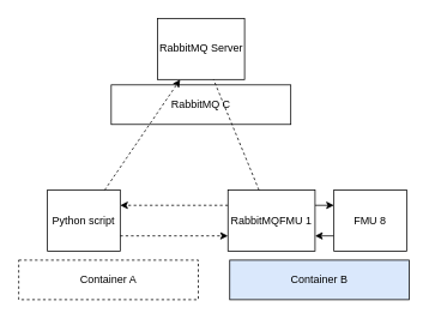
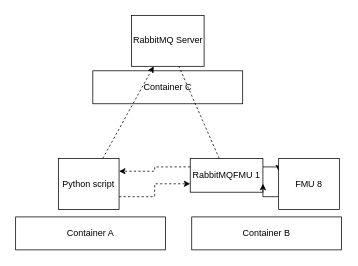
- <mxCell id="11" value="RabbitMQ C" style="rounded=0;whiteSpace=wrap;html=1;" parent="1" vertex="1"><mxGeometry x="123" y="94" width="200" height="44" as="geometry" /></mxCell>
+ <mxCell id="11" value="Container C" style="rounded=0;whiteSpace=wrap;html=1;" parent="1" vertex="1"><mxGeometry x="123" y="94" width="200" height="44" as="geometry" /></mxCell>
- <mxCell id="3" value="Python script" style="rounded=0;whiteSpace=wrap;html=1;" parent="1" vertex="1"><mxGeometry x="52" y="211" width="81" height="68" as="geometry" /></mxCell>
+ <mxCell id="3" value="Python script" style="rounded=0;whiteSpace=wrap;html=1;" parent="1" vertex="1"><mxGeometry x="77" y="211" width="81" height="68" as="geometry" /></mxCell>
- <mxCell id="8" value="RabbitMQFMU 1" style="rounded=0;whiteSpace=wrap;html=1;" parent="1" vertex="1"><mxGeometry x="253" y="211" width="97" height="68" as="geometry" /></mxCell>
+ <mxCell id="8" value="RabbitMQFMU 1" style="rounded=0;whiteSpace=wrap;html=1;" parent="1" vertex="1"><mxGeometry x="253" y="211" width="97" height="45" as="geometry" /></mxCell>
- <mxCell id="2" value="Container A" style="rounded=0;whiteSpace=wrap;html=1;dashed=1;" parent="1" vertex="1"><mxGeometry x="20" y="289" width="200" height="44" as="geometry" /></mxCell>
+ <mxCell id="2" value="Container A" style="rounded=0;whiteSpace=wrap;html=1;" parent="1" vertex="1"><mxGeometry x="20" y="289" width="200" height="44" as="geometry" /></mxCell>
- <mxCell id="5" value="Container B" style="rounded=0;whiteSpace=wrap;html=1;fillColor=#dae8fc;" parent="1" vertex="1"><mxGeometry x="255" y="289" width="200" height="44" as="geometry" /></mxCell>
+ <mxCell id="5" value="Container B" style="rounded=0;whiteSpace=wrap;html=1;" parent="1" vertex="1"><mxGeometry x="255" y="289" width="200" height="44" as="geometry" /></mxCell>
